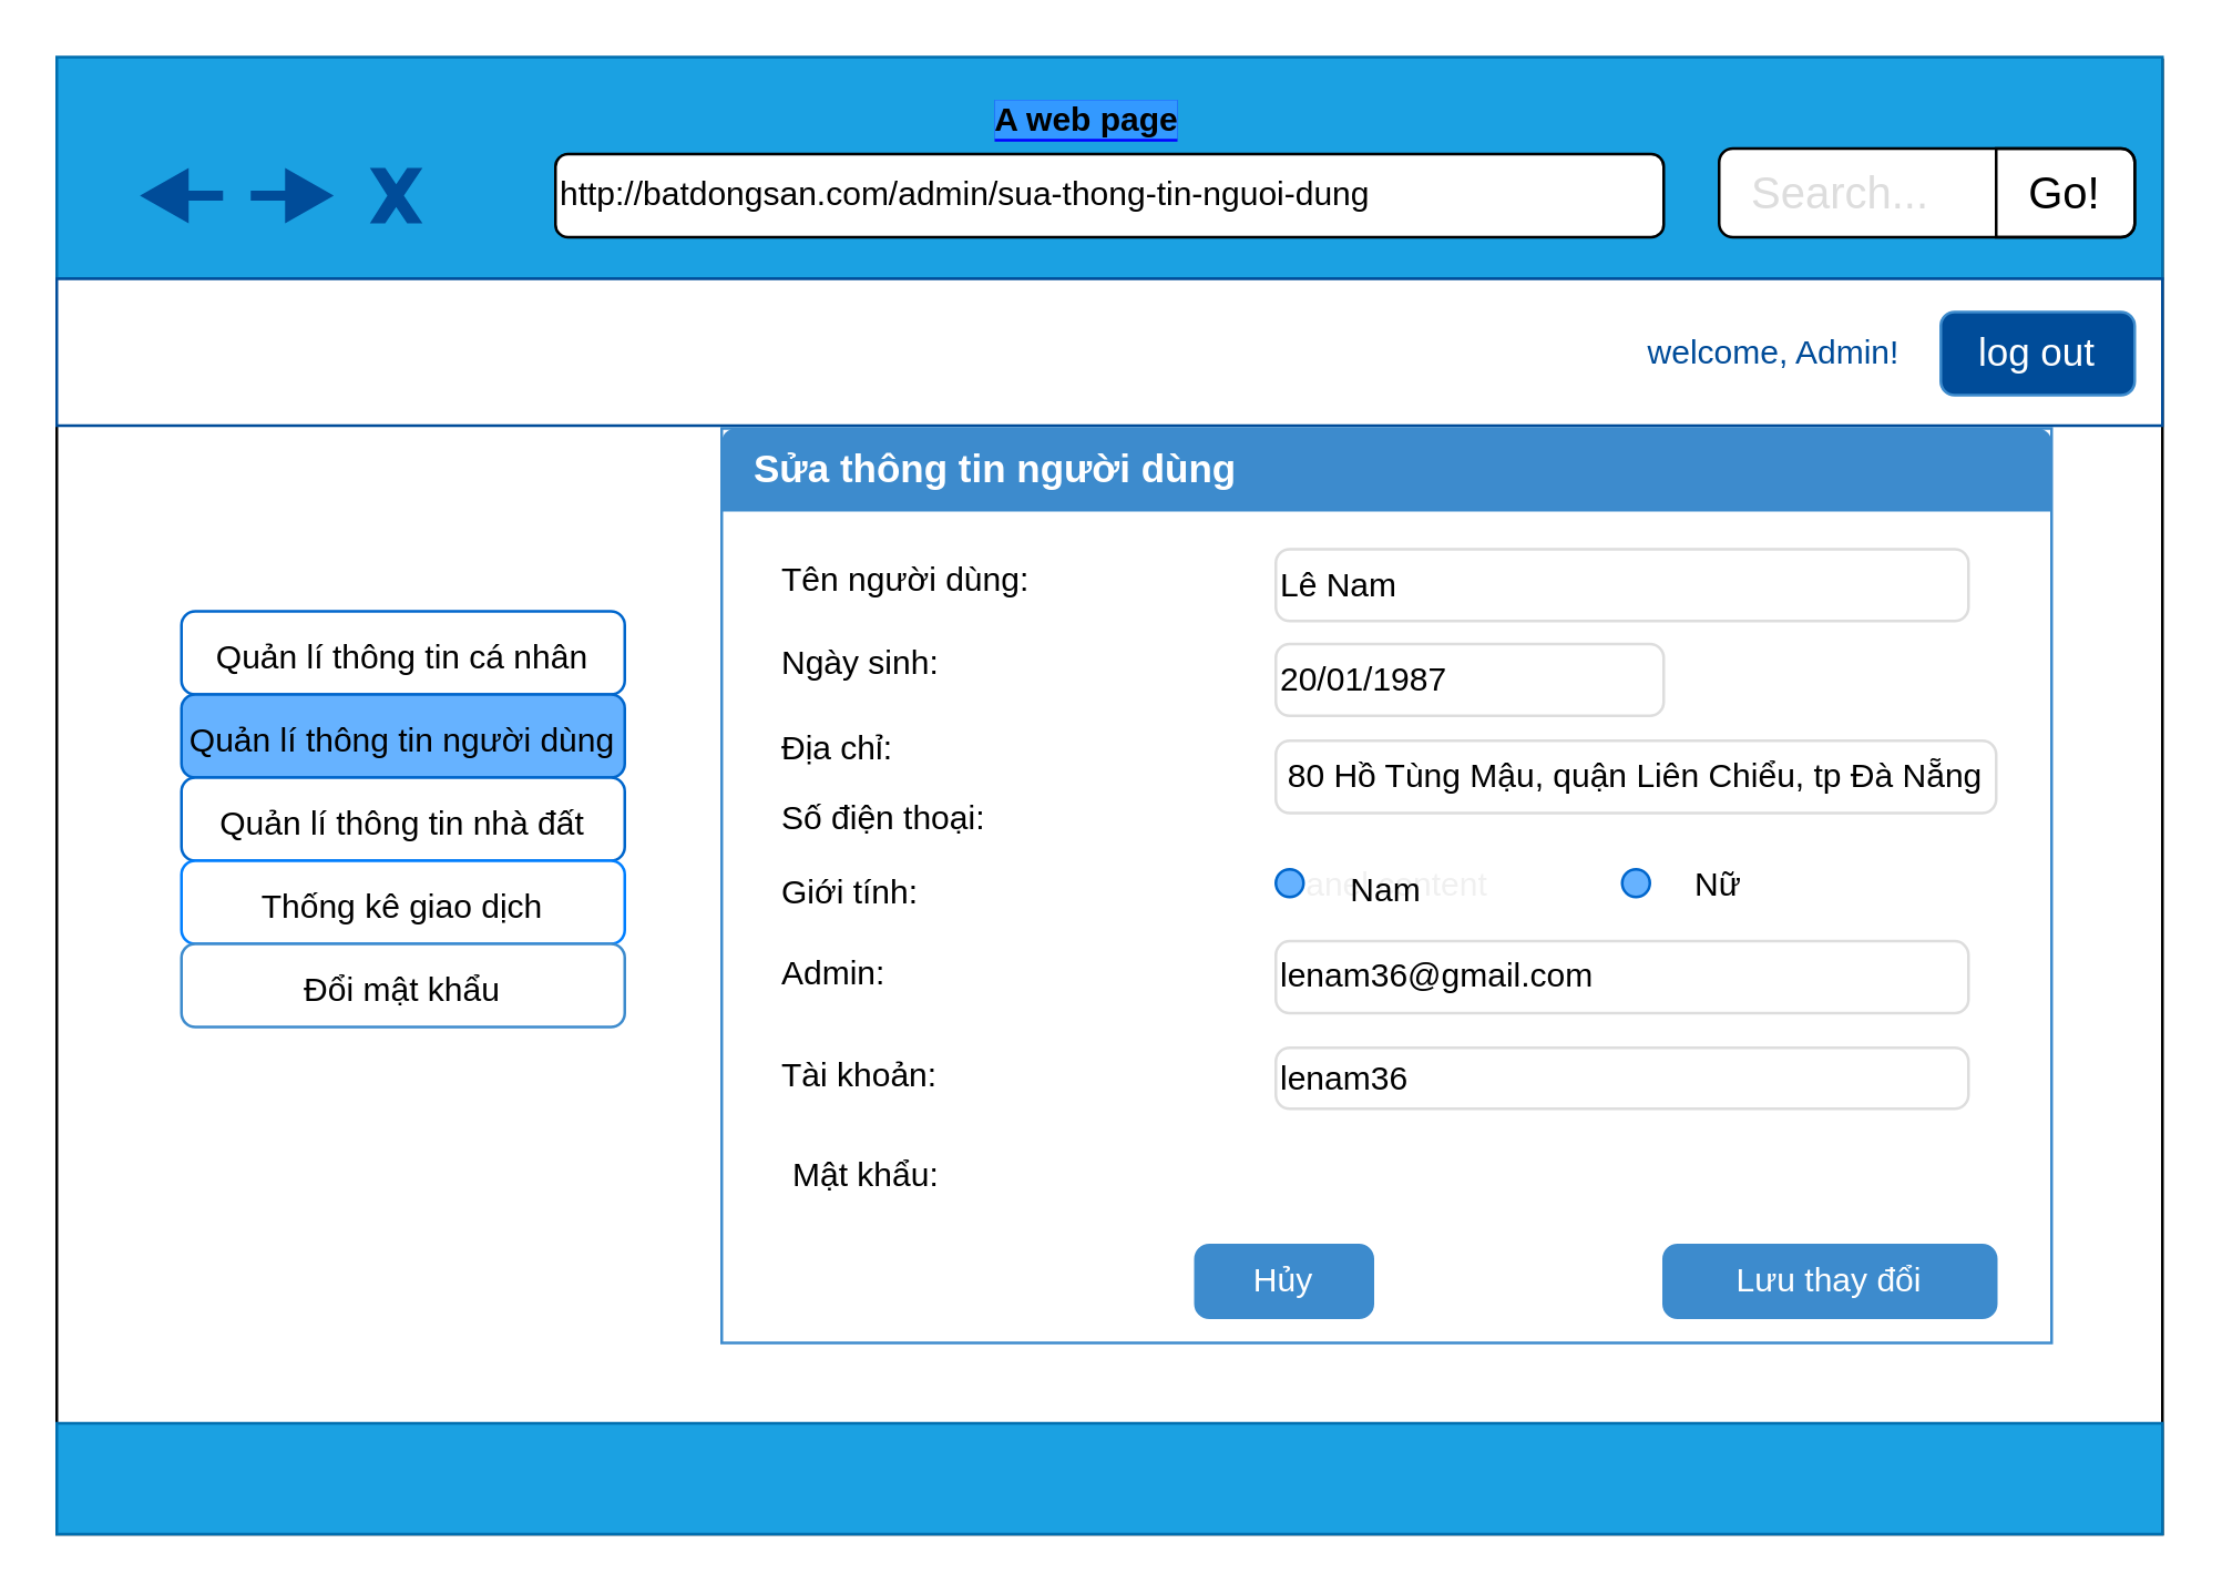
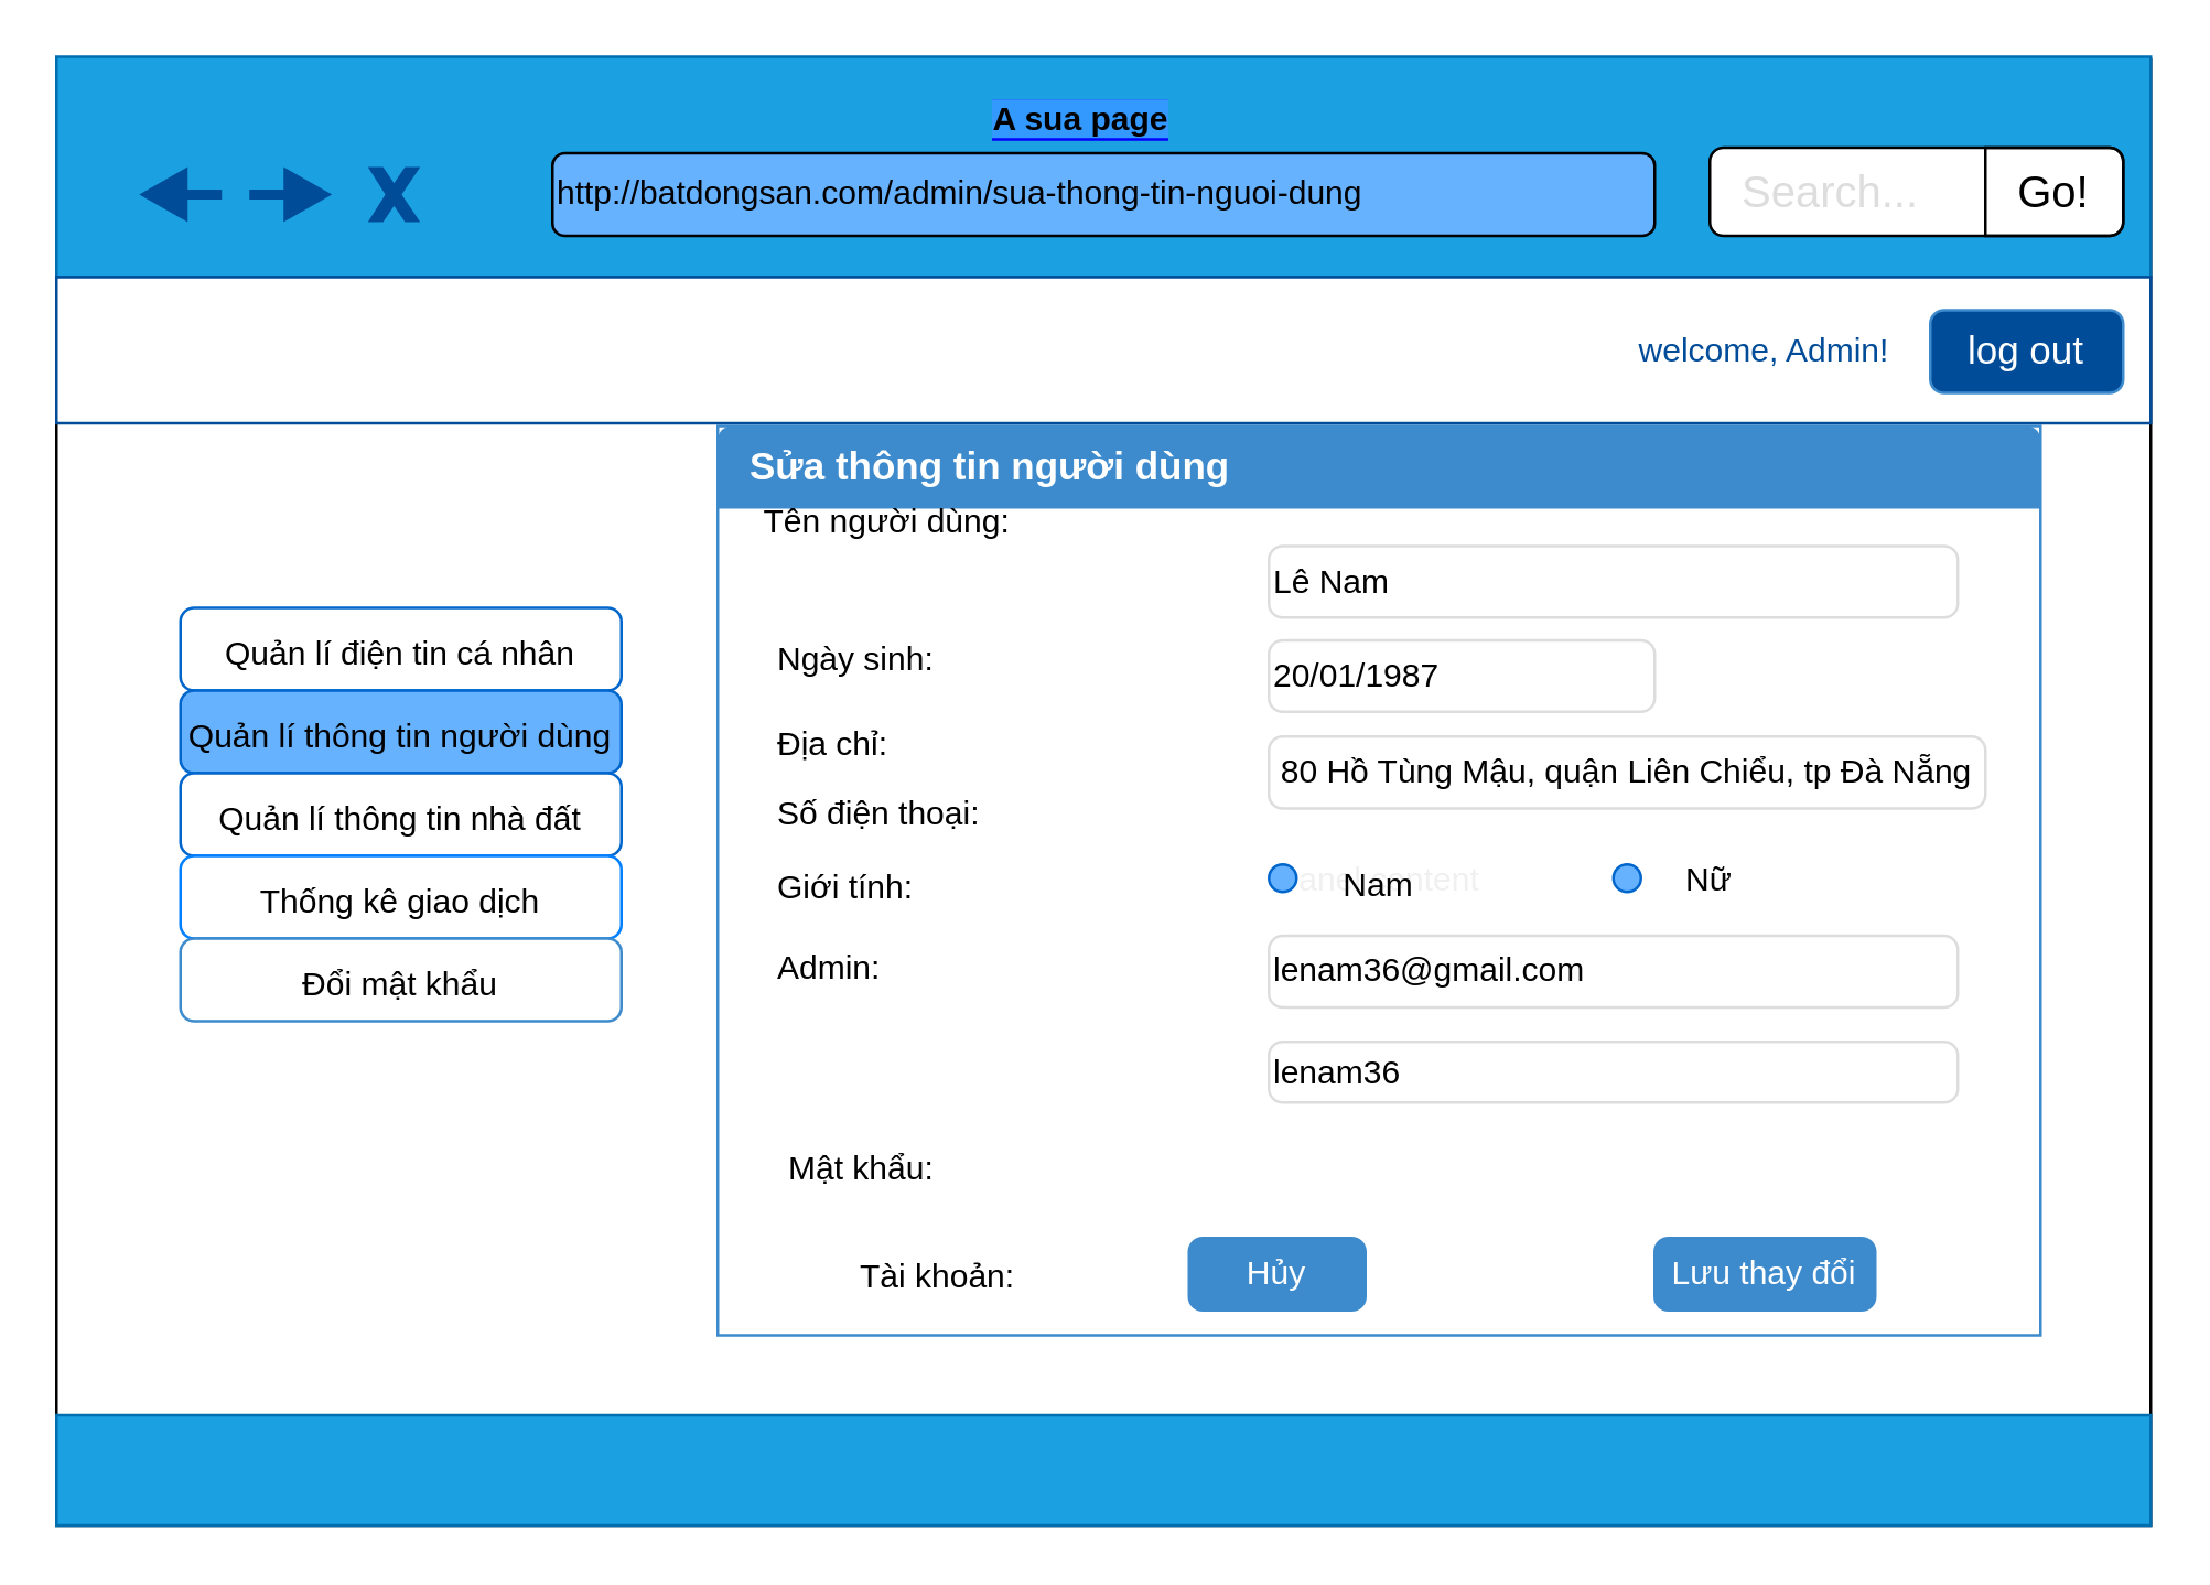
- <mxCell id="12" value="&lt;b style=&quot;background-color: rgb(51 , 153 , 255)&quot;&gt;A web page&lt;/b&gt;" style="text;html=1;align=center;verticalAlign=middle;whiteSpace=wrap;rounded=0;labelBackgroundColor=#0000ff;" parent="1" vertex="1"><mxGeometry x="347" y="33" width="90" height="20" as="geometry" /></mxCell>
+ <mxCell id="12" value="&lt;b style=&quot;background-color: rgb(51 , 153 , 255)&quot;&gt;A sua page&lt;/b&gt;" style="text;html=1;align=center;verticalAlign=middle;whiteSpace=wrap;rounded=0;labelBackgroundColor=#0000ff;" parent="1" vertex="1"><mxGeometry x="347" y="33" width="90" height="20" as="geometry" /></mxCell>
- <mxCell id="5" value="&lt;span style=&quot;white-space: normal&quot;&gt;http://batdongsan.com/admin/sua-thong-tin-nguoi-dung&lt;/span&gt;" style="rounded=1;whiteSpace=wrap;html=1;align=left;" parent="1" vertex="1"><mxGeometry x="200" y="55" width="400" height="30" as="geometry" /></mxCell>
+ <mxCell id="5" value="&lt;span style=&quot;white-space: normal&quot;&gt;http://batdongsan.com/admin/sua-thong-tin-nguoi-dung&lt;/span&gt;" style="rounded=1;whiteSpace=wrap;html=1;align=left;fillColor=#66b2ff;" parent="1" vertex="1"><mxGeometry x="200" y="55" width="400" height="30" as="geometry" /></mxCell>
- <mxCell id="18" value="Tên người dùng:" style="text;html=1;strokeColor=none;fillColor=none;align=left;verticalAlign=middle;whiteSpace=wrap;rounded=0;" parent="16" vertex="1"><mxGeometry x="20" y="43.607" width="120" height="23.571" as="geometry" /></mxCell>
+ <mxCell id="18" value="Tên người dùng:" style="text;html=1;strokeColor=none;fillColor=none;align=left;verticalAlign=middle;whiteSpace=wrap;rounded=0;" parent="16" vertex="1"><mxGeometry x="15" y="23.607" width="120" height="23.571" as="geometry" /></mxCell>
- <mxCell id="37" value="&lt;font style=&quot;font-size: 12px&quot;&gt;Quản lí thông tin cá nhân&lt;/font&gt;" style="html=1;shadow=0;dashed=0;shape=mxgraph.bootstrap.rrect;rSize=5;strokeColor=#0066CC;fillColor=#ffffff;align=center;fontSize=16;whiteSpace=wrap;" parent="1" vertex="1"><mxGeometry x="65" y="220" width="160" height="30" as="geometry" /></mxCell>
+ <mxCell id="37" value="&lt;font style=&quot;font-size: 12px&quot;&gt;Quản lí điện tin cá nhân&lt;/font&gt;" style="html=1;shadow=0;dashed=0;shape=mxgraph.bootstrap.rrect;rSize=5;strokeColor=#0066CC;fillColor=#ffffff;align=center;fontSize=16;whiteSpace=wrap;" parent="1" vertex="1"><mxGeometry x="65" y="220" width="160" height="30" as="geometry" /></mxCell>
- <mxCell id="24" value="Tài khoản:" style="text;html=1;strokeColor=none;fillColor=none;align=left;verticalAlign=middle;whiteSpace=wrap;rounded=0;" parent="16" vertex="1"><mxGeometry x="20" y="221.897" width="110" height="23.897" as="geometry" /></mxCell>
+ <mxCell id="24" value="Tài khoản:" style="text;html=1;strokeColor=none;fillColor=none;align=left;verticalAlign=middle;whiteSpace=wrap;rounded=0;" parent="16" vertex="1"><mxGeometry x="50" y="296.897" width="110" height="23.897" as="geometry" /></mxCell>
- <mxCell id="36" value="Lưu thay đổi" style="html=1;shadow=0;dashed=0;shape=mxgraph.bootstrap.rrect;rSize=5;fillColor=#3D8BCD;align=center;strokeColor=#3D8BCD;fontColor=#ffffff;fontSize=12;whiteSpace=wrap;" parent="16" vertex="1"><mxGeometry x="340" y="294.724" width="120" height="26.172" as="geometry" /></mxCell>
+ <mxCell id="36" value="Lưu thay đổi" style="html=1;shadow=0;dashed=0;shape=mxgraph.bootstrap.rrect;rSize=5;fillColor=#3D8BCD;align=center;strokeColor=#3D8BCD;fontColor=#ffffff;fontSize=12;whiteSpace=wrap;" parent="16" vertex="1"><mxGeometry x="340" y="294.724" width="80" height="26.172" as="geometry" /></mxCell>
